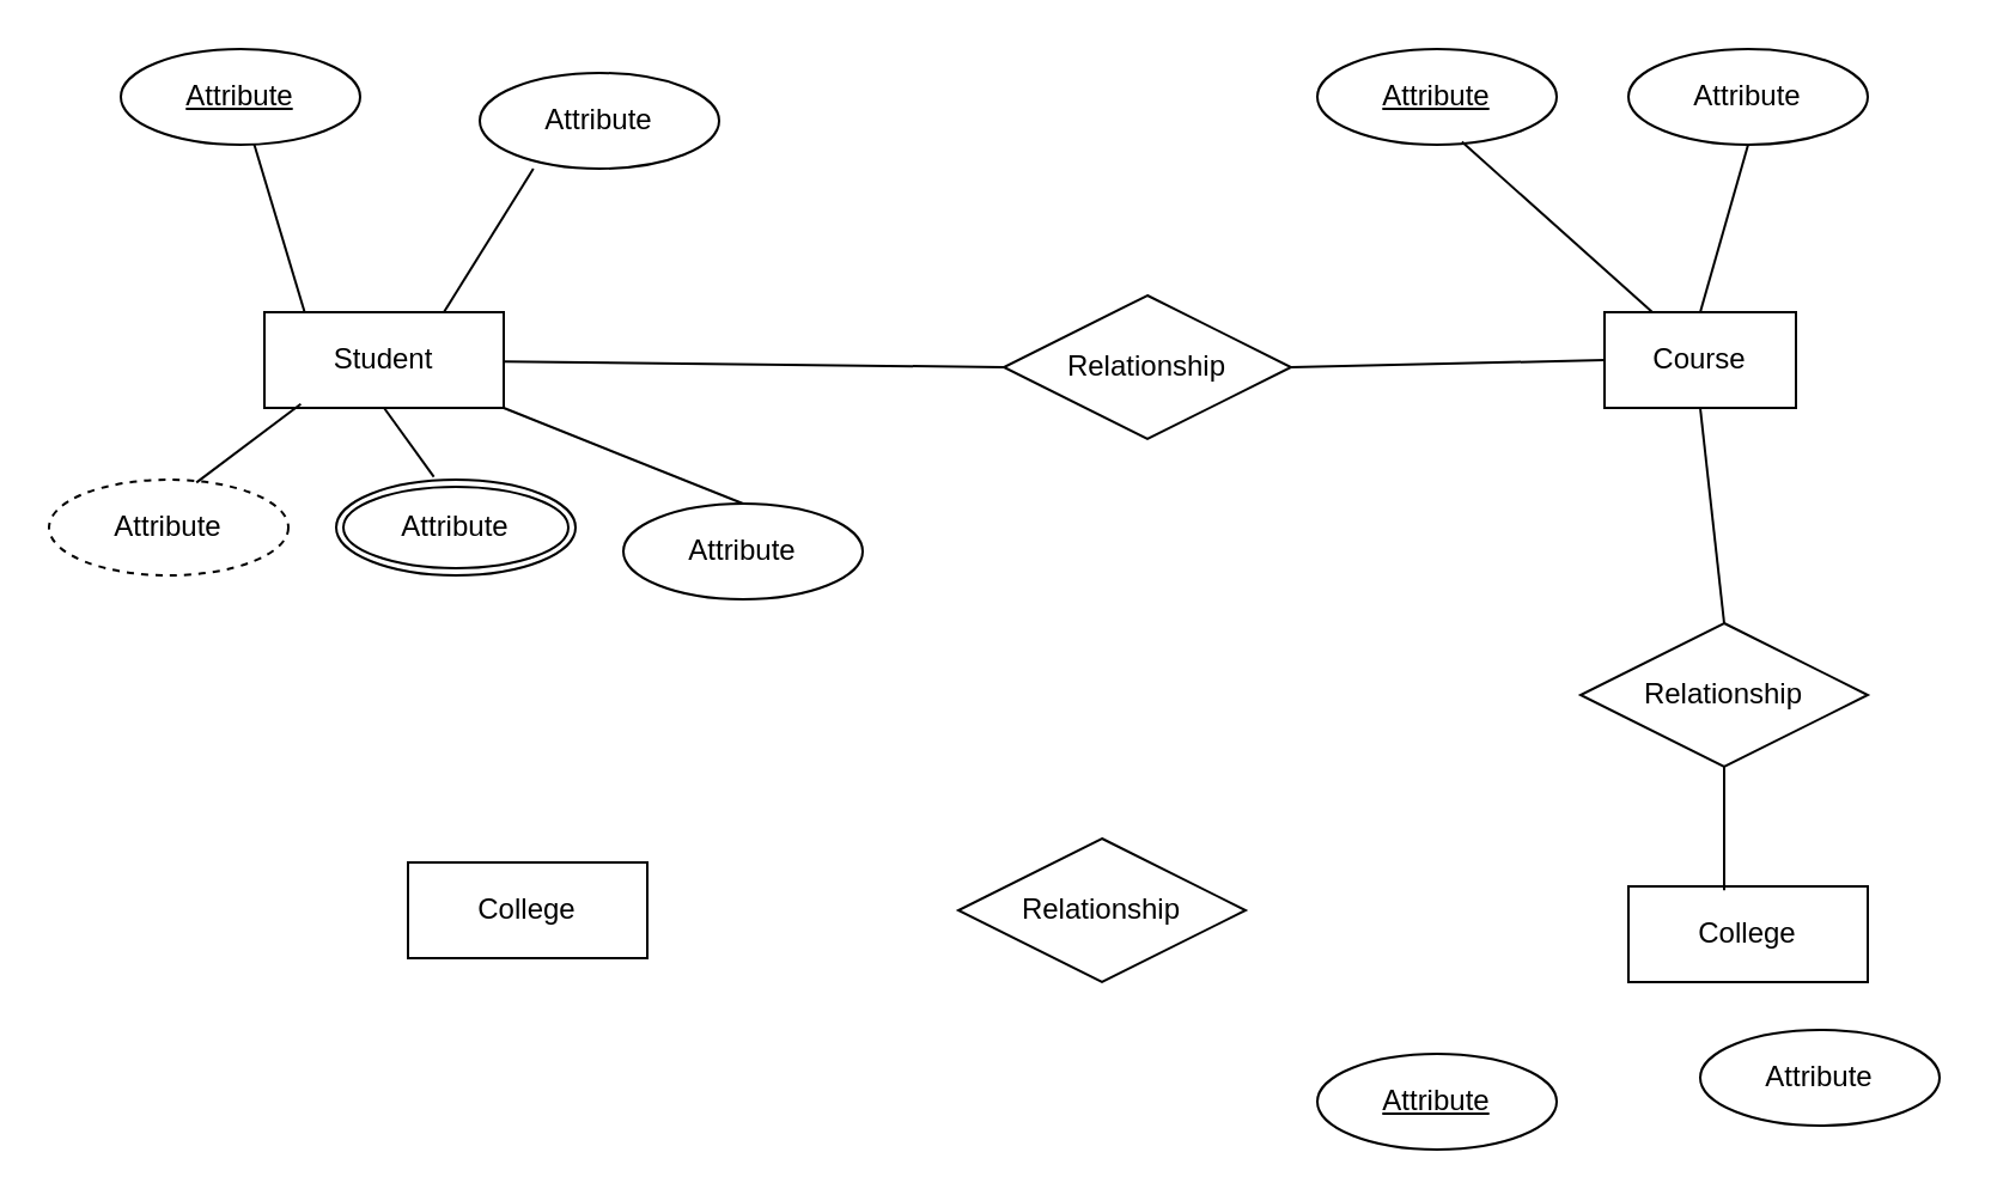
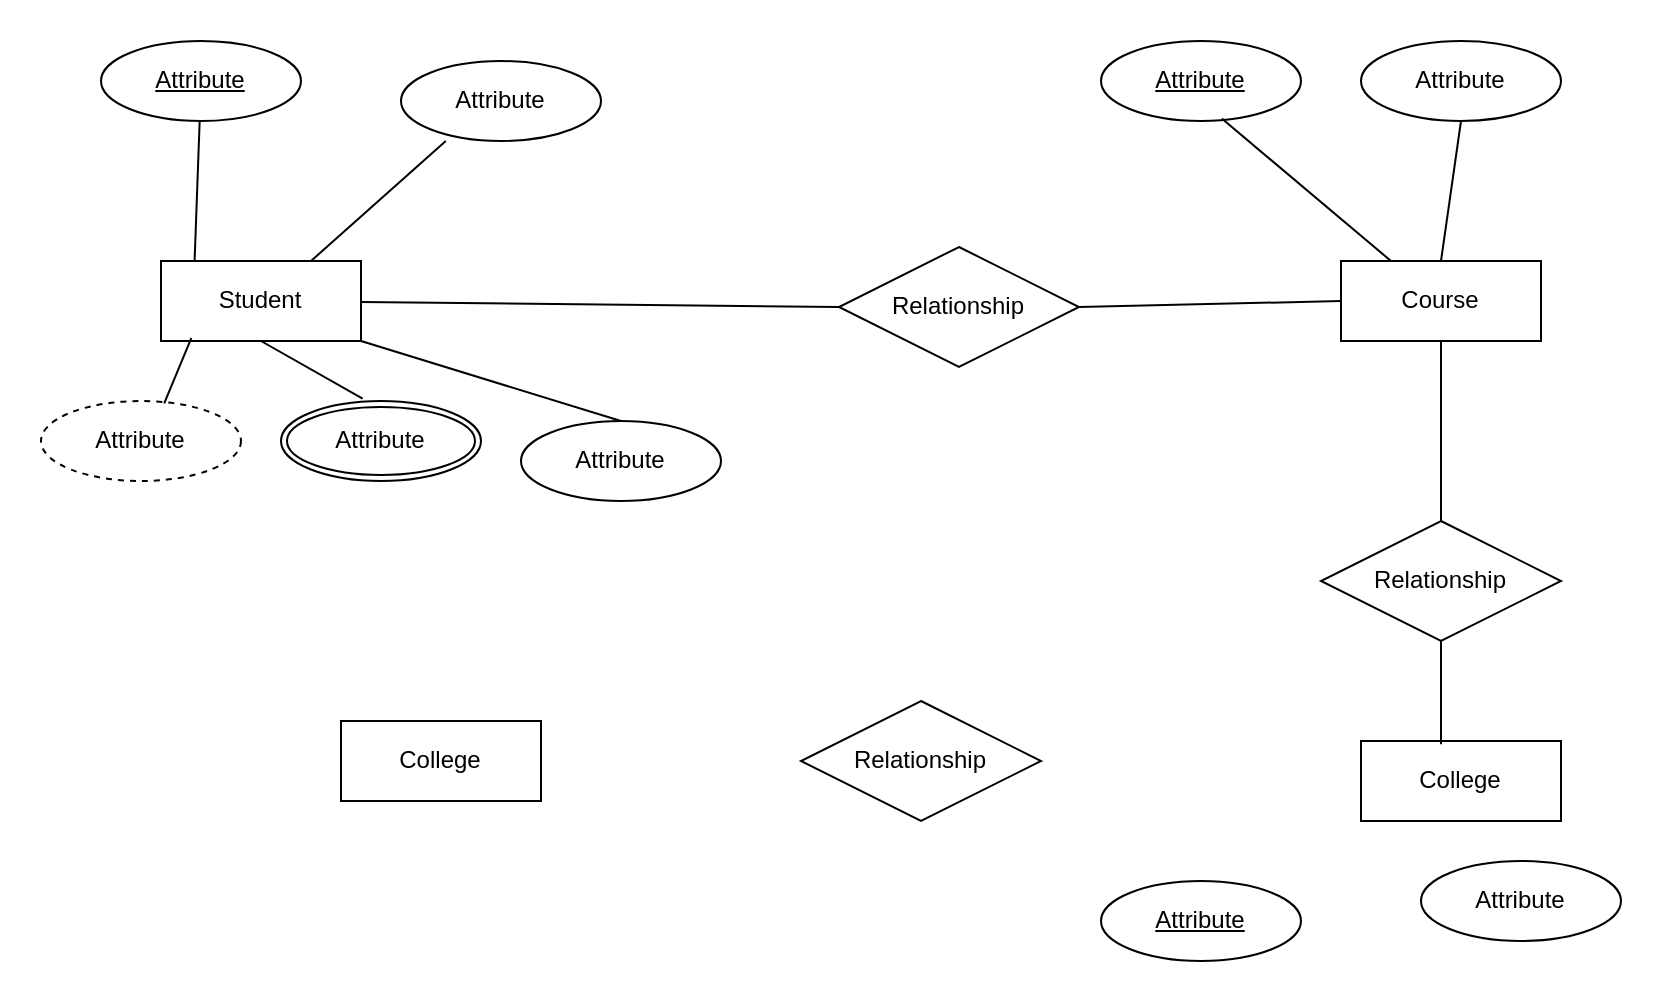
- <mxCell id="2" value="Student" style="whiteSpace=wrap;html=1;align=center;" vertex="1" parent="1"><mxGeometry x="110" y="130" width="100" height="40" as="geometry" /></mxCell>
+ <mxCell id="2" value="Student" style="whiteSpace=wrap;html=1;align=center;" vertex="1" parent="1"><mxGeometry x="80" y="130" width="100" height="40" as="geometry" /></mxCell>
- <mxCell id="3" value="Course" style="whiteSpace=wrap;html=1;align=center;" vertex="1" parent="1"><mxGeometry x="670" y="130" width="80" height="40" as="geometry" /></mxCell>
+ <mxCell id="3" value="Course" style="whiteSpace=wrap;html=1;align=center;" vertex="1" parent="1"><mxGeometry x="670" y="130" width="100" height="40" as="geometry" /></mxCell>
